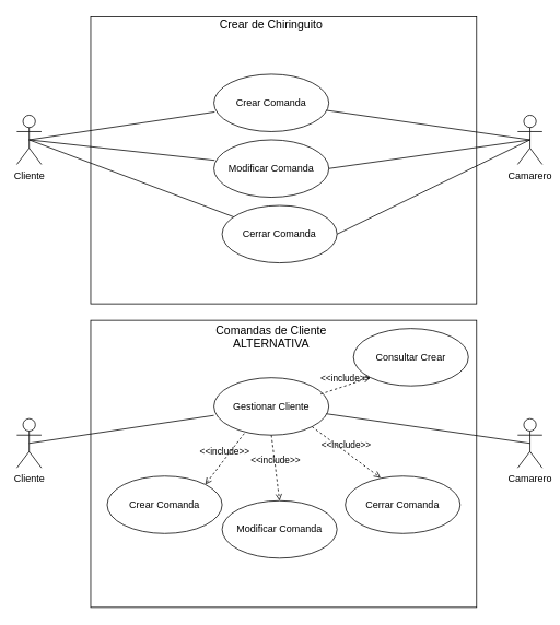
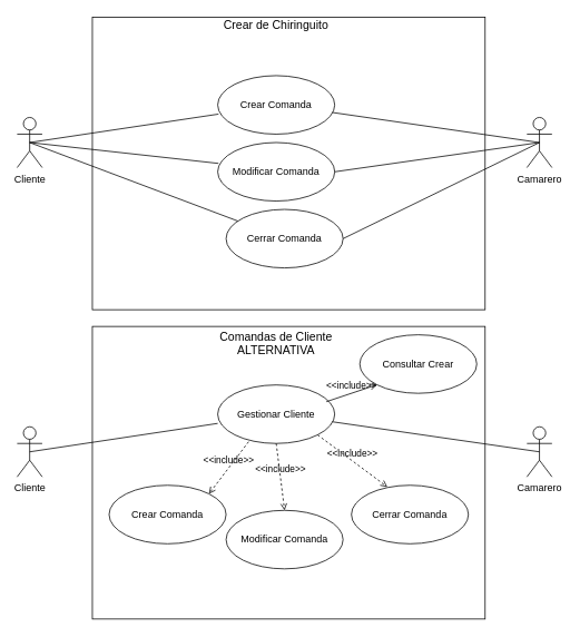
- <mxCell id="27" value="&amp;lt;&amp;lt;include&amp;gt;&amp;gt;" style="edgeStyle=none;html=1;endArrow=open;verticalAlign=bottom;dashed=1;labelBackgroundColor=none;entryX=0;entryY=1;entryDx=0;entryDy=0;exitX=0.929;exitY=0.286;exitDx=0;exitDy=0;exitPerimeter=0;" edge="1" parent="16" source="19" target="26"><mxGeometry width="160" relative="1" as="geometry"><mxPoint x="120" y="150" as="sourcePoint" /><mxPoint x="280" y="150" as="targetPoint" /></mxGeometry></mxCell>
+ <mxCell id="27" value="&amp;lt;&amp;lt;include&amp;gt;&amp;gt;" style="edgeStyle=none;html=1;endArrow=open;verticalAlign=bottom;dashed=0;labelBackgroundColor=none;entryX=0;entryY=1;entryDx=0;entryDy=0;exitX=0.929;exitY=0.286;exitDx=0;exitDy=0;exitPerimeter=0;" edge="1" parent="16" source="19" target="26"><mxGeometry width="160" relative="1" as="geometry"><mxPoint x="120" y="150" as="sourcePoint" /><mxPoint x="280" y="150" as="targetPoint" /></mxGeometry></mxCell>
